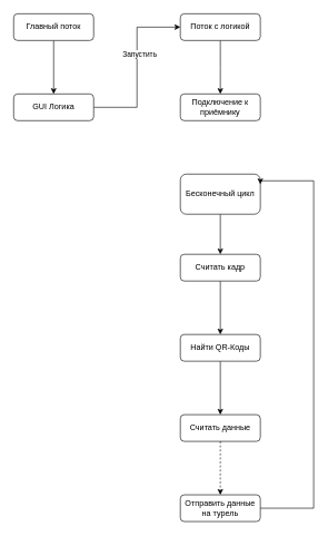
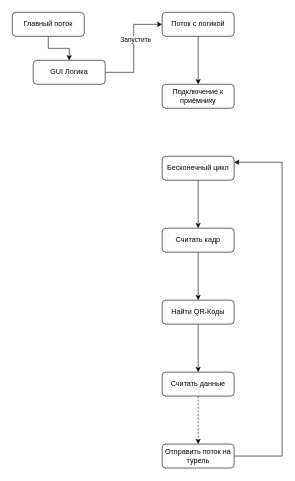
- <mxCell id="6" value="GUI Логика" style="rounded=1;whiteSpace=wrap;html=1;fontSize=12;glass=0;strokeWidth=1;shadow=0;" vertex="1" parent="1"><mxGeometry x="20" y="140" width="120" height="40" as="geometry" /></mxCell>
+ <mxCell id="6" value="GUI Логика" style="rounded=1;whiteSpace=wrap;html=1;fontSize=12;glass=0;strokeWidth=1;shadow=0;" vertex="1" parent="1"><mxGeometry x="55" y="100" width="120" height="40" as="geometry" /></mxCell>
- <mxCell id="11" value="Бесконечный цикл" style="rounded=1;whiteSpace=wrap;html=1;fontSize=12;glass=0;strokeWidth=1;shadow=0;" vertex="1" parent="1"><mxGeometry x="270" y="260" width="120" height="60" as="geometry" /></mxCell>
+ <mxCell id="11" value="Бесконечный цикл" style="rounded=1;whiteSpace=wrap;html=1;fontSize=12;glass=0;strokeWidth=1;shadow=0;" vertex="1" parent="1"><mxGeometry x="270" y="260" width="120" height="40" as="geometry" /></mxCell>
- <mxCell id="19" value="Отправить данные на турель" style="rounded=1;whiteSpace=wrap;html=1;fontSize=12;glass=0;strokeWidth=1;shadow=0;" vertex="1" parent="1"><mxGeometry x="270" y="740" width="120" height="40" as="geometry" /></mxCell>
+ <mxCell id="19" value="Отправить поток на турель" style="rounded=1;whiteSpace=wrap;html=1;fontSize=12;glass=0;strokeWidth=1;shadow=0;" vertex="1" parent="1"><mxGeometry x="270" y="740" width="120" height="40" as="geometry" /></mxCell>
